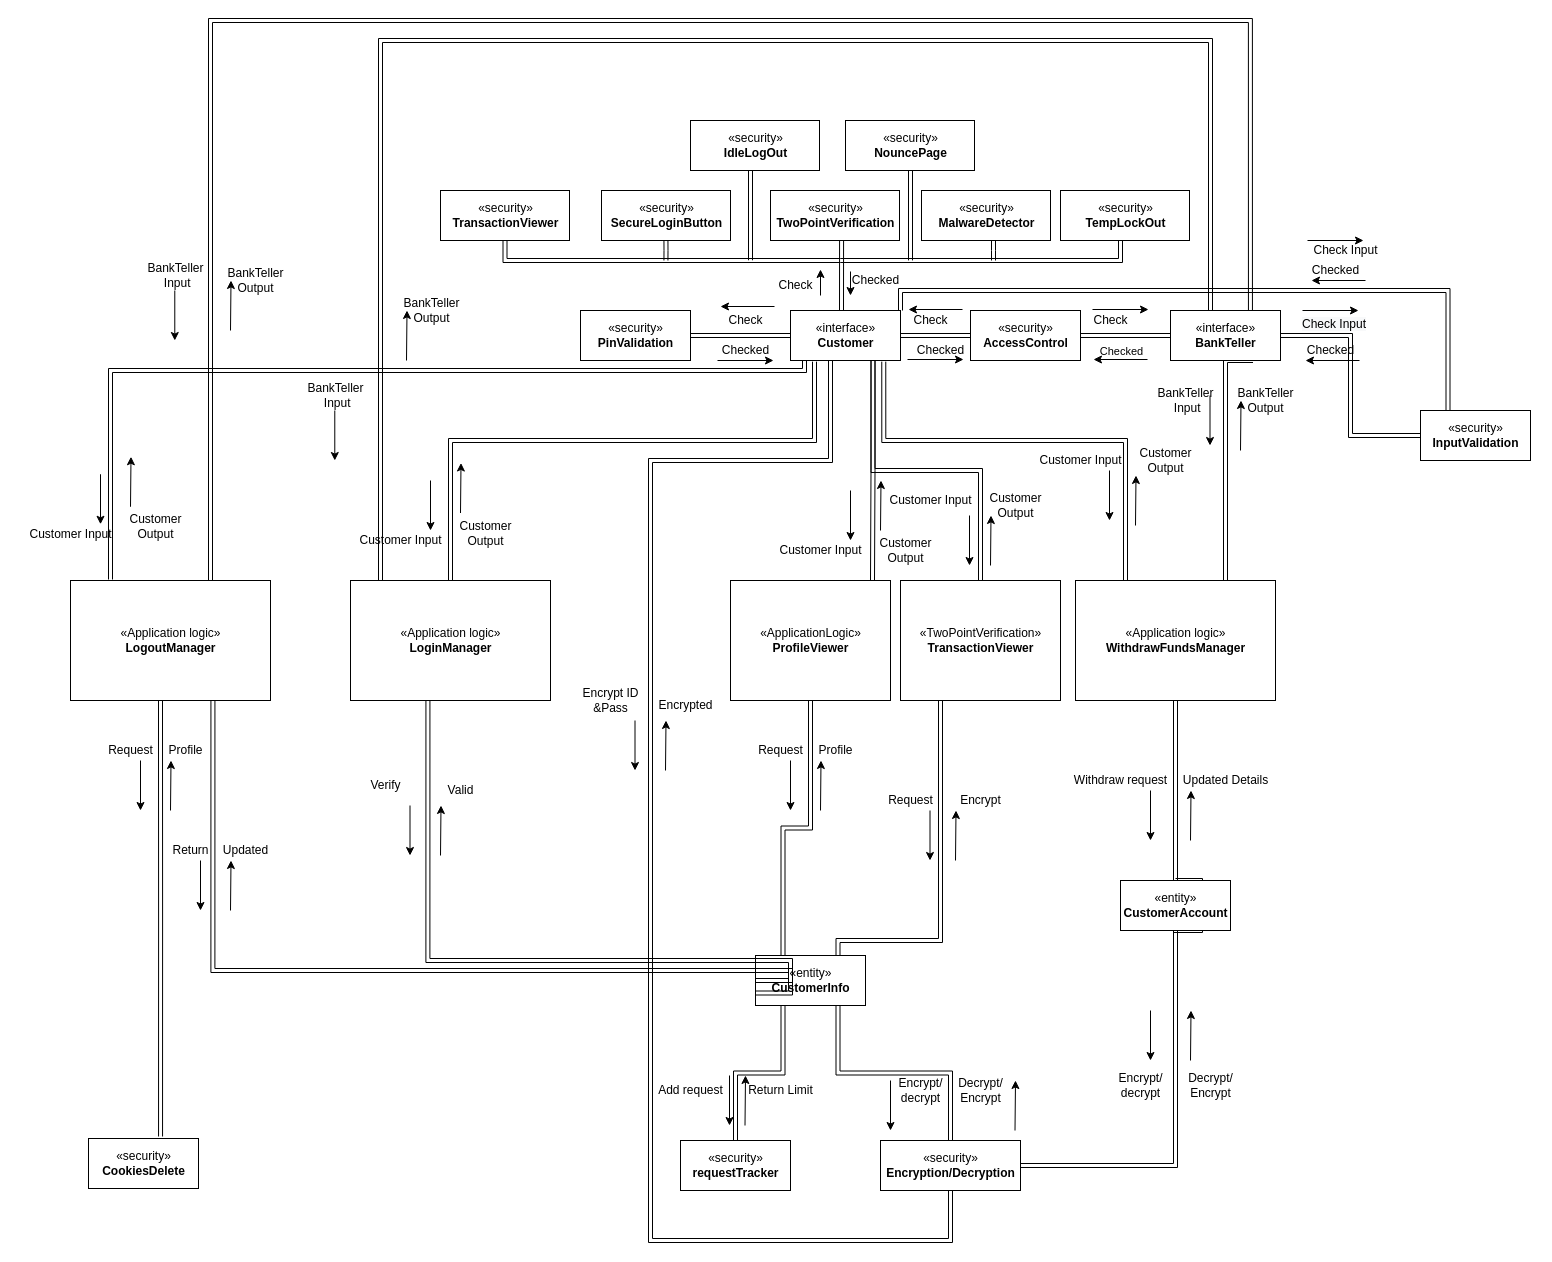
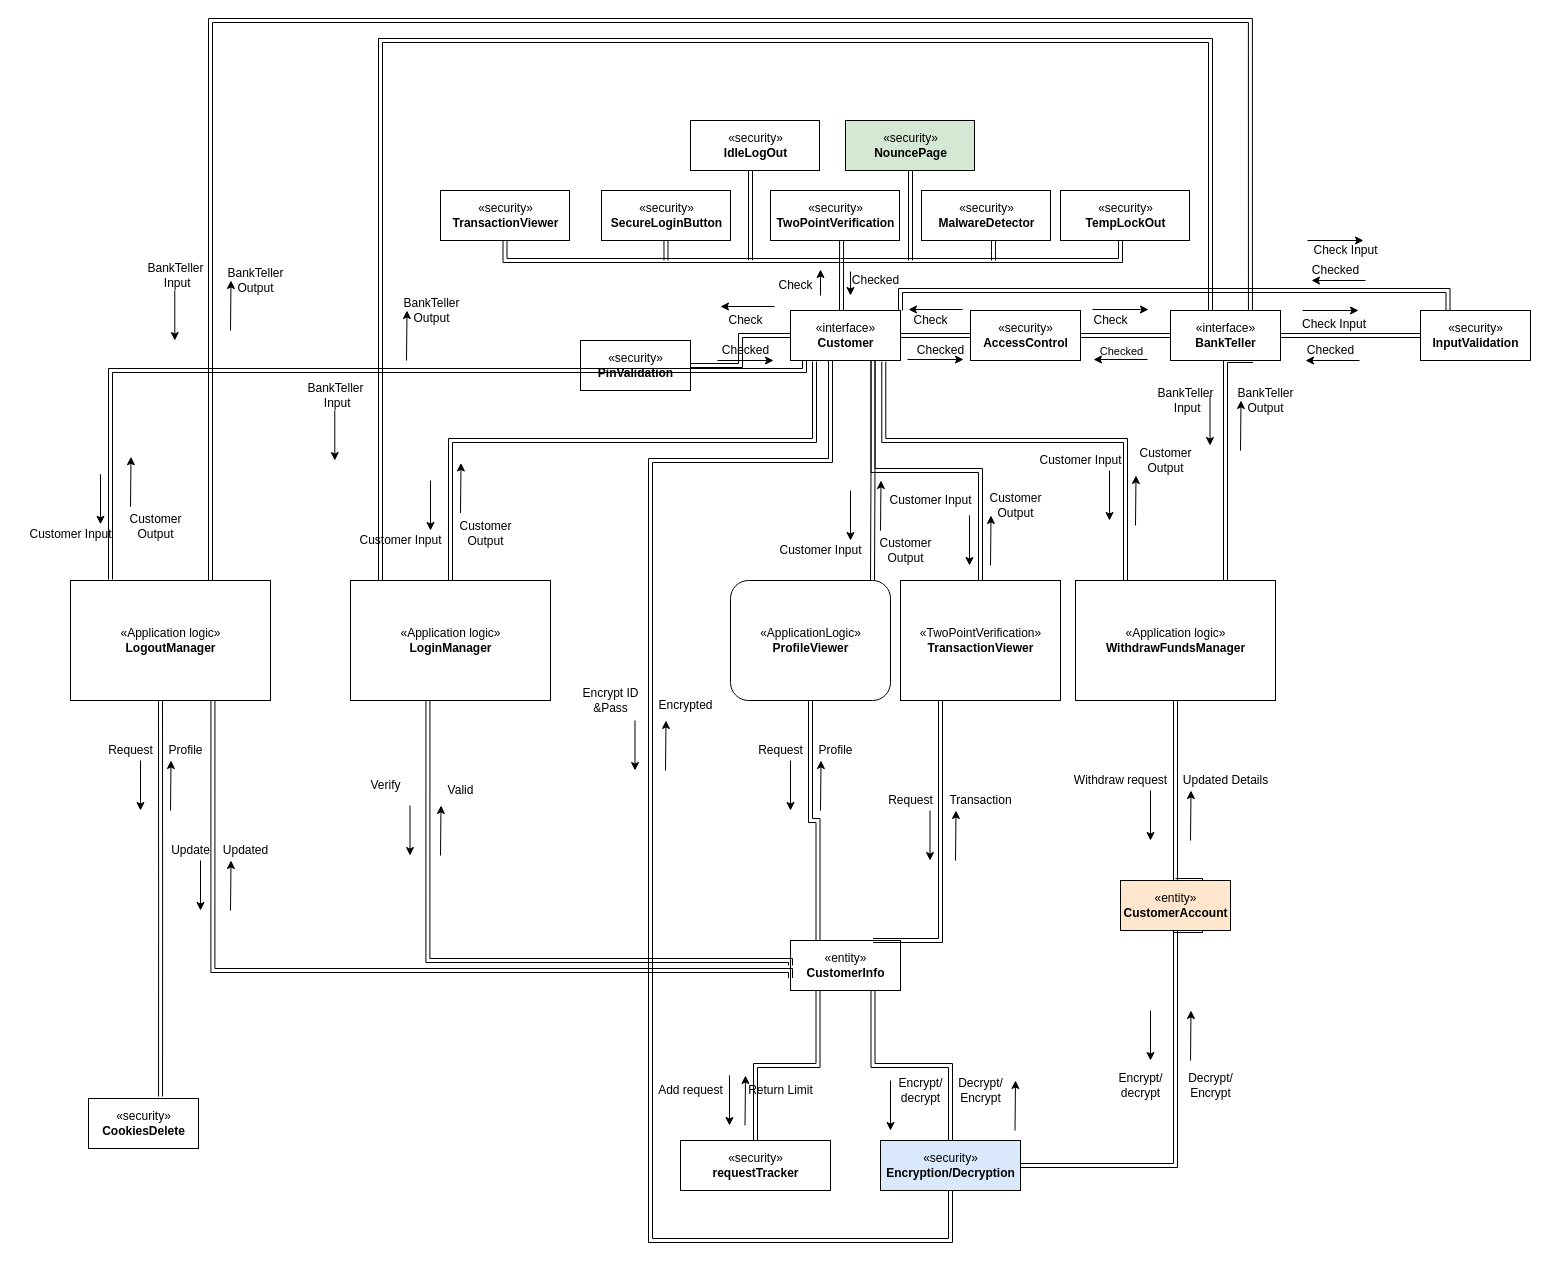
- <mxCell id="127" value="«security»&lt;br&gt;&lt;b&gt;NouncePage&lt;/b&gt;" style="html=1;" vertex="1" parent="1"><mxGeometry x="845" y="120" width="129" height="50" as="geometry" /></mxCell>
+ <mxCell id="127" value="«security»&lt;br&gt;&lt;b&gt;NouncePage&lt;/b&gt;" style="html=1;fillColor=#d5e8d4;" vertex="1" parent="1"><mxGeometry x="845" y="120" width="129" height="50" as="geometry" /></mxCell>
- <mxCell id="22" value="«security»&lt;br&gt;&lt;b&gt;PinValidation&lt;/b&gt;" style="html=1;" parent="1" vertex="1"><mxGeometry x="580" y="310" width="110" height="50" as="geometry" /></mxCell>
+ <mxCell id="22" value="«security»&lt;br&gt;&lt;b&gt;PinValidation&lt;/b&gt;" style="html=1;" parent="1" vertex="1"><mxGeometry x="580" y="340" width="110" height="50" as="geometry" /></mxCell>
- <mxCell id="7" value="«security»&lt;br&gt;&lt;b&gt;InputValidation&lt;/b&gt;" style="html=1;strokeColor=#000000;" parent="1" vertex="1"><mxGeometry x="1420" y="410" width="110" height="50" as="geometry" /></mxCell>
+ <mxCell id="7" value="«security»&lt;br&gt;&lt;b&gt;InputValidation&lt;/b&gt;" style="html=1;strokeColor=#000000;" parent="1" vertex="1"><mxGeometry x="1420" y="310" width="110" height="50" as="geometry" /></mxCell>
- <mxCell id="9" value="«ApplicationLogic»&lt;br&gt;&lt;b&gt;ProfileViewer&lt;/b&gt;" style="html=1;strokeColor=#000000;" parent="1" vertex="1"><mxGeometry x="730" y="580" width="160" height="120" as="geometry" /></mxCell>
+ <mxCell id="9" value="«ApplicationLogic»&lt;br&gt;&lt;b&gt;ProfileViewer&lt;/b&gt;" style="html=1;strokeColor=#000000;rounded=1;" parent="1" vertex="1"><mxGeometry x="730" y="580" width="160" height="120" as="geometry" /></mxCell>
- <mxCell id="49" value="Encrypt" style="text;html=1;align=center;verticalAlign=middle;resizable=0;points=[];autosize=1;strokeColor=none;" parent="1" vertex="1"><mxGeometry x="940" y="790" width="80" height="20" as="geometry" /></mxCell>
+ <mxCell id="49" value="Transaction" style="text;html=1;align=center;verticalAlign=middle;resizable=0;points=[];autosize=1;strokeColor=none;" parent="1" vertex="1"><mxGeometry x="940" y="790" width="80" height="20" as="geometry" /></mxCell>
- <mxCell id="141" value="Return" style="text;html=1;align=center;verticalAlign=middle;resizable=0;points=[];autosize=1;strokeColor=none;" vertex="1" parent="1"><mxGeometry x="165" y="840" width="50" height="20" as="geometry" /></mxCell>
+ <mxCell id="141" value="Update" style="text;html=1;align=center;verticalAlign=middle;resizable=0;points=[];autosize=1;strokeColor=none;" vertex="1" parent="1"><mxGeometry x="165" y="840" width="50" height="20" as="geometry" /></mxCell>
- <mxCell id="29" value="«entity»&lt;br&gt;&lt;b&gt;CustomerAccount&lt;/b&gt;" style="html=1;" parent="1" vertex="1"><mxGeometry x="1120" y="880" width="110" height="50" as="geometry" /></mxCell>
+ <mxCell id="29" value="«entity»&lt;br&gt;&lt;b&gt;CustomerAccount&lt;/b&gt;" style="html=1;fillColor=#ffe6cc;" parent="1" vertex="1"><mxGeometry x="1120" y="880" width="110" height="50" as="geometry" /></mxCell>
- <mxCell id="14" value="«entity»&lt;br&gt;&lt;b&gt;CustomerInfo&lt;/b&gt;" style="html=1;strokeColor=#000000;" parent="1" vertex="1"><mxGeometry x="755" y="955" width="110" height="50" as="geometry" /></mxCell>
+ <mxCell id="14" value="«entity»&lt;br&gt;&lt;b&gt;CustomerInfo&lt;/b&gt;" style="html=1;strokeColor=#000000;" parent="1" vertex="1"><mxGeometry x="790" y="940" width="110" height="50" as="geometry" /></mxCell>
- <mxCell id="134" value="«security»&lt;br&gt;&lt;b&gt;CookiesDelete&lt;/b&gt;" style="html=1;strokeColor=#000000;" vertex="1" parent="1"><mxGeometry x="88" y="1138" width="110" height="50" as="geometry" /></mxCell>
+ <mxCell id="134" value="«security»&lt;br&gt;&lt;b&gt;CookiesDelete&lt;/b&gt;" style="html=1;strokeColor=#000000;" vertex="1" parent="1"><mxGeometry x="88" y="1098" width="110" height="50" as="geometry" /></mxCell>
- <mxCell id="15" value="«security»&lt;br&gt;&lt;b&gt;requestTracker&lt;/b&gt;" style="html=1;strokeColor=#000000;" parent="1" vertex="1"><mxGeometry x="680" y="1140" width="110" height="50" as="geometry" /></mxCell>
+ <mxCell id="15" value="«security»&lt;br&gt;&lt;b&gt;requestTracker&lt;/b&gt;" style="html=1;strokeColor=#000000;" parent="1" vertex="1"><mxGeometry x="680" y="1140" width="150" height="50" as="geometry" /></mxCell>
- <mxCell id="10" value="«security»&lt;br&gt;&lt;b&gt;Encryption/Decryption&lt;/b&gt;" style="html=1;strokeColor=#000000;" parent="1" vertex="1"><mxGeometry x="880" y="1140" width="140" height="50" as="geometry" /></mxCell>
+ <mxCell id="10" value="«security»&lt;br&gt;&lt;b&gt;Encryption/Decryption&lt;/b&gt;" style="html=1;strokeColor=#000000;fillColor=#dae8fc;" parent="1" vertex="1"><mxGeometry x="880" y="1140" width="140" height="50" as="geometry" /></mxCell>
